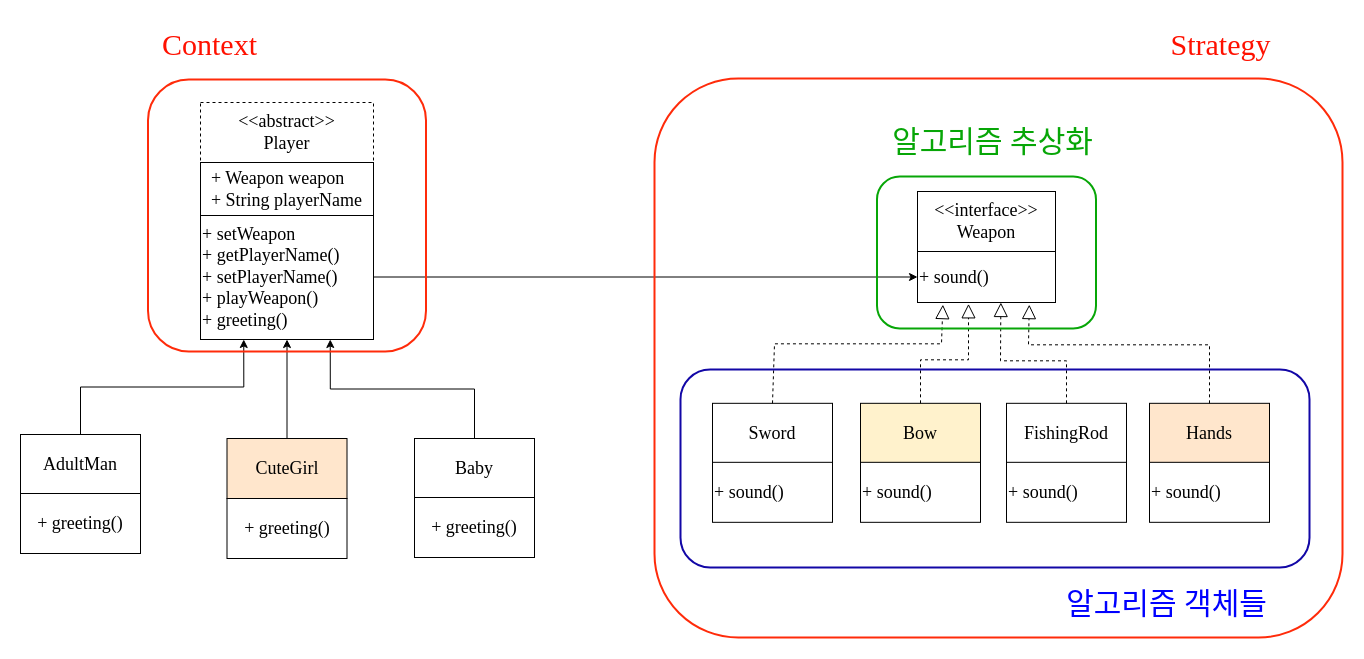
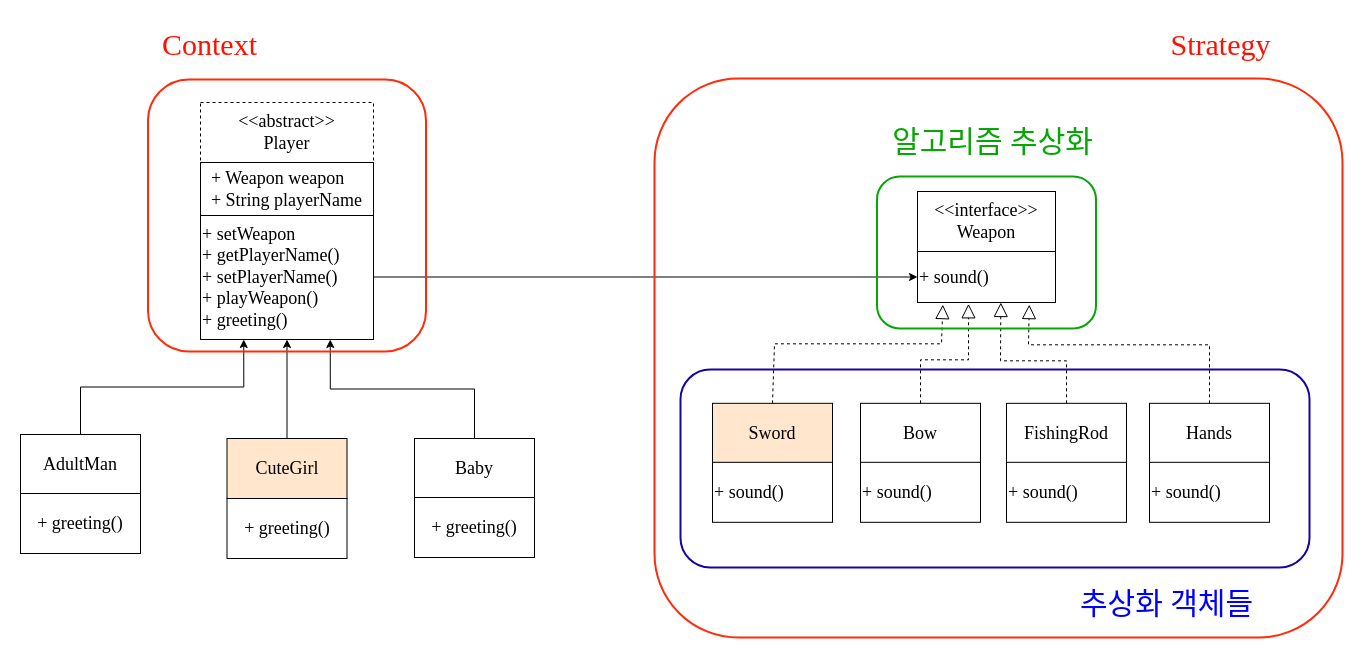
- <mxCell id="6" value="Sword" style="rounded=0;whiteSpace=wrap;html=1;fontFamily=BinggraeMelona-Bold;fontSource=https%3A%2F%2Fcdn.jsdelivr.net%2Fgh%2Fprojectnoonnu%2Fnoonfonts_twelve%401.0%2FBinggraeMelona-Bold.woff;fontSize=18;" parent="1" vertex="1"><mxGeometry x="712" y="402.82" width="120" height="60" as="geometry" /></mxCell>
+ <mxCell id="6" value="Sword" style="rounded=0;whiteSpace=wrap;html=1;fontFamily=BinggraeMelona-Bold;fontSource=https%3A%2F%2Fcdn.jsdelivr.net%2Fgh%2Fprojectnoonnu%2Fnoonfonts_twelve%401.0%2FBinggraeMelona-Bold.woff;fontSize=18;fillColor=#ffe6cc;" parent="1" vertex="1"><mxGeometry x="712" y="402.82" width="120" height="60" as="geometry" /></mxCell>
- <mxCell id="7" value="Bow" style="rounded=0;whiteSpace=wrap;html=1;fontFamily=BinggraeMelona-Bold;fontSource=https%3A%2F%2Fcdn.jsdelivr.net%2Fgh%2Fprojectnoonnu%2Fnoonfonts_twelve%401.0%2FBinggraeMelona-Bold.woff;fontSize=18;fillColor=#fff2cc;" parent="1" vertex="1"><mxGeometry x="860" y="402.82" width="120" height="60" as="geometry" /></mxCell>
+ <mxCell id="7" value="Bow" style="rounded=0;whiteSpace=wrap;html=1;fontFamily=BinggraeMelona-Bold;fontSource=https%3A%2F%2Fcdn.jsdelivr.net%2Fgh%2Fprojectnoonnu%2Fnoonfonts_twelve%401.0%2FBinggraeMelona-Bold.woff;fontSize=18;" parent="1" vertex="1"><mxGeometry x="860" y="402.82" width="120" height="60" as="geometry" /></mxCell>
- <mxCell id="9" value="Hands" style="rounded=0;whiteSpace=wrap;html=1;fontFamily=BinggraeMelona-Bold;fontSource=https%3A%2F%2Fcdn.jsdelivr.net%2Fgh%2Fprojectnoonnu%2Fnoonfonts_twelve%401.0%2FBinggraeMelona-Bold.woff;fontSize=18;fillColor=#ffe6cc;" parent="1" vertex="1"><mxGeometry x="1149" y="402.82" width="120" height="60" as="geometry" /></mxCell>
+ <mxCell id="9" value="Hands" style="rounded=0;whiteSpace=wrap;html=1;fontFamily=BinggraeMelona-Bold;fontSource=https%3A%2F%2Fcdn.jsdelivr.net%2Fgh%2Fprojectnoonnu%2Fnoonfonts_twelve%401.0%2FBinggraeMelona-Bold.woff;fontSize=18;" parent="1" vertex="1"><mxGeometry x="1149" y="402.82" width="120" height="60" as="geometry" /></mxCell>
- <mxCell id="32" value="&lt;font color=&quot;#0000ff&quot;&gt;알고리즘 객체들&lt;/font&gt;" style="text;html=1;align=center;verticalAlign=middle;resizable=0;points=[];autosize=1;strokeColor=none;fillColor=none;fontColor=#FF1100;fontSize=30;fontFamily=BinggraeMelona-Bold;fontSource=https%3A%2F%2Fcdn.jsdelivr.net%2Fgh%2Fprojectnoonnu%2Fnoonfonts_twelve%401.0%2FBinggraeMelona-Bold.woff;" parent="1" vertex="1"><mxGeometry x="1056" y="579" width="220" height="48" as="geometry" /></mxCell>
+ <mxCell id="32" value="&lt;font color=&quot;#0000ff&quot;&gt;추상화 객체들&lt;/font&gt;" style="text;html=1;align=center;verticalAlign=middle;resizable=0;points=[];autosize=1;strokeColor=none;fillColor=none;fontColor=#FF1100;fontSize=30;fontFamily=BinggraeMelona-Bold;fontSource=https%3A%2F%2Fcdn.jsdelivr.net%2Fgh%2Fprojectnoonnu%2Fnoonfonts_twelve%401.0%2FBinggraeMelona-Bold.woff;" parent="1" vertex="1"><mxGeometry x="1056" y="579" width="220" height="48" as="geometry" /></mxCell>
